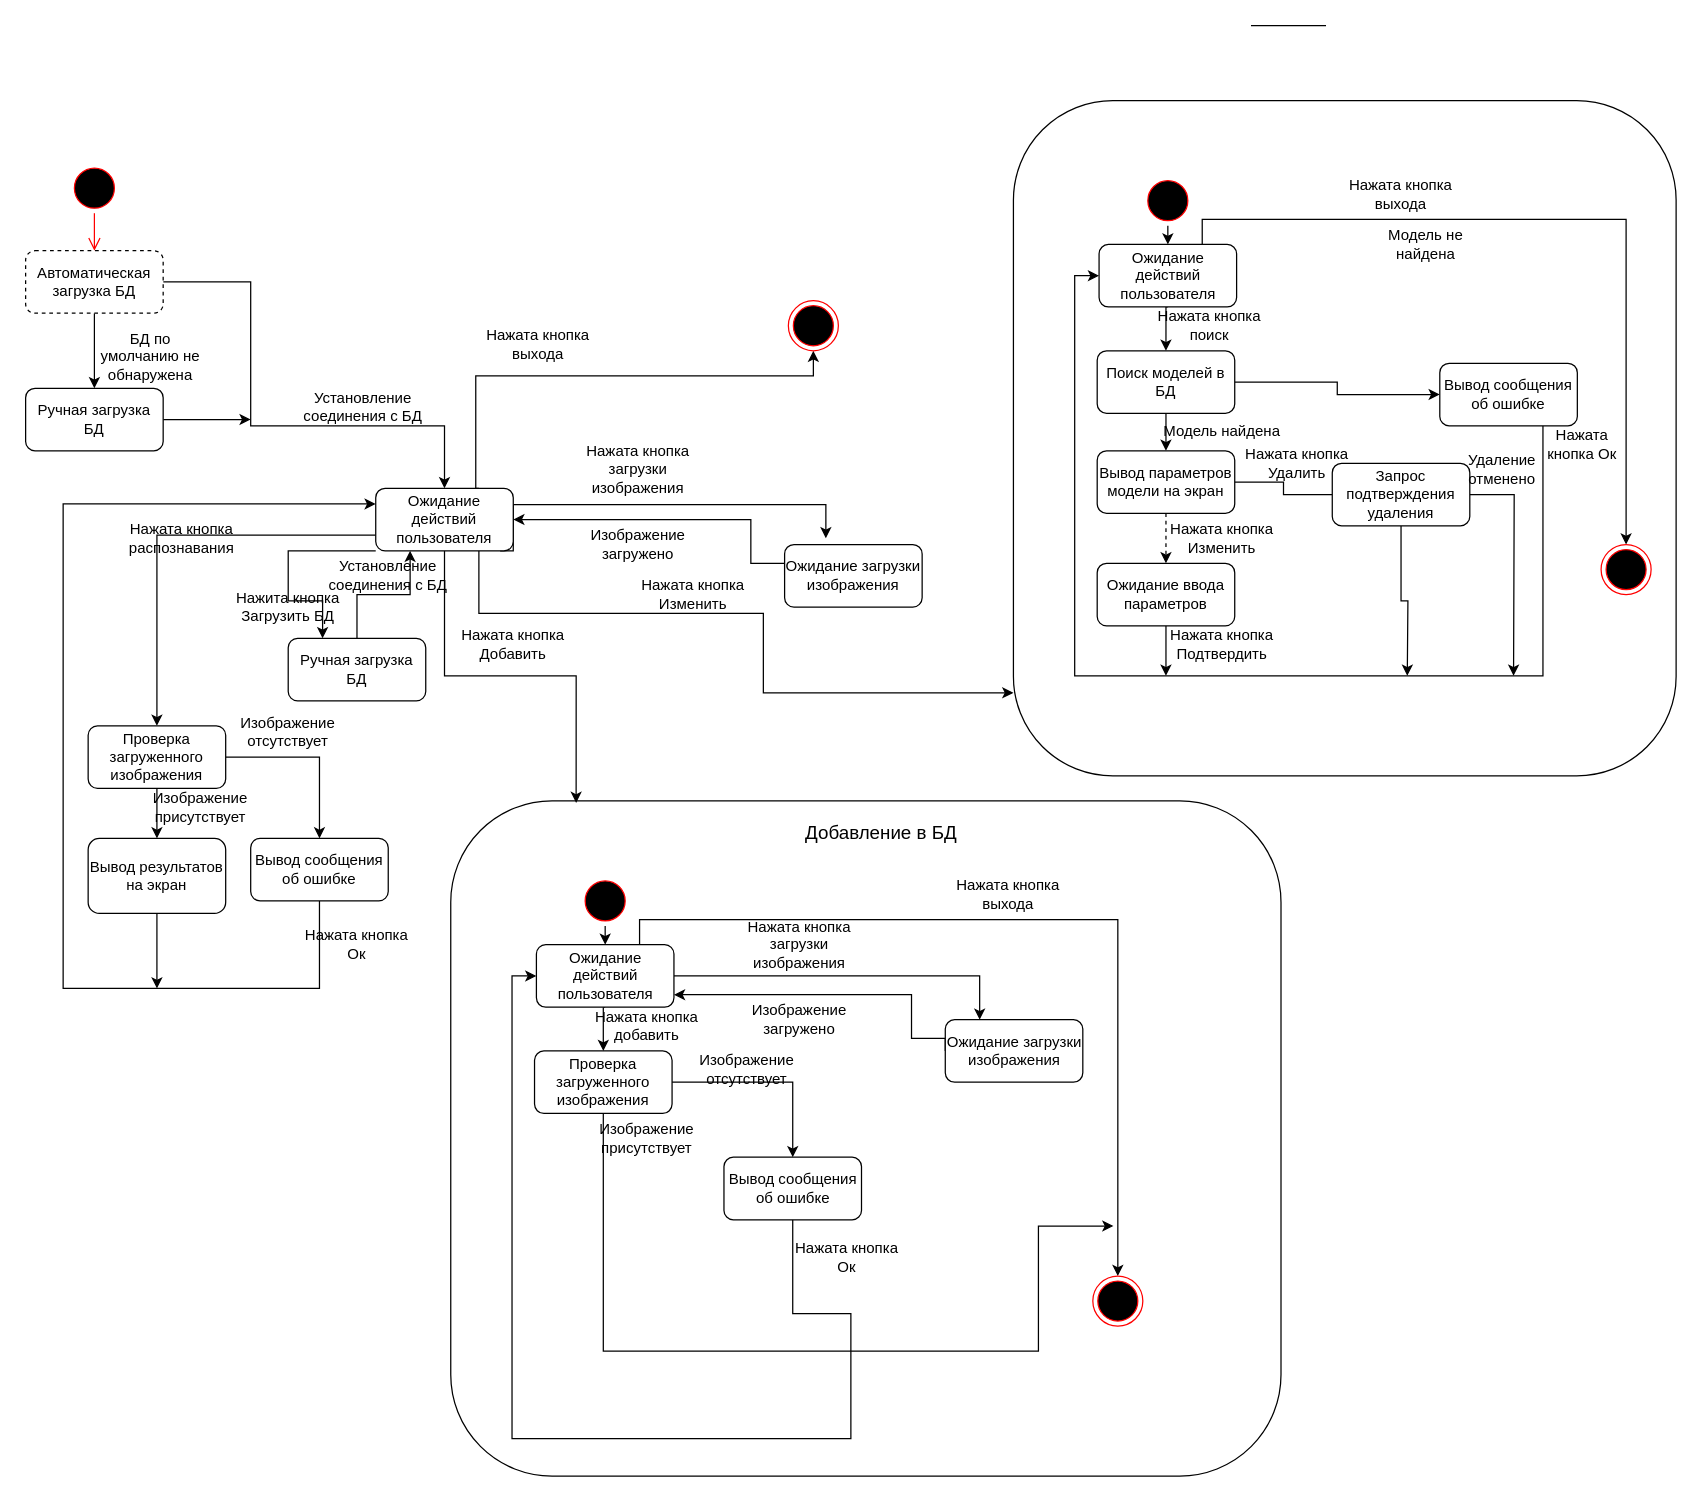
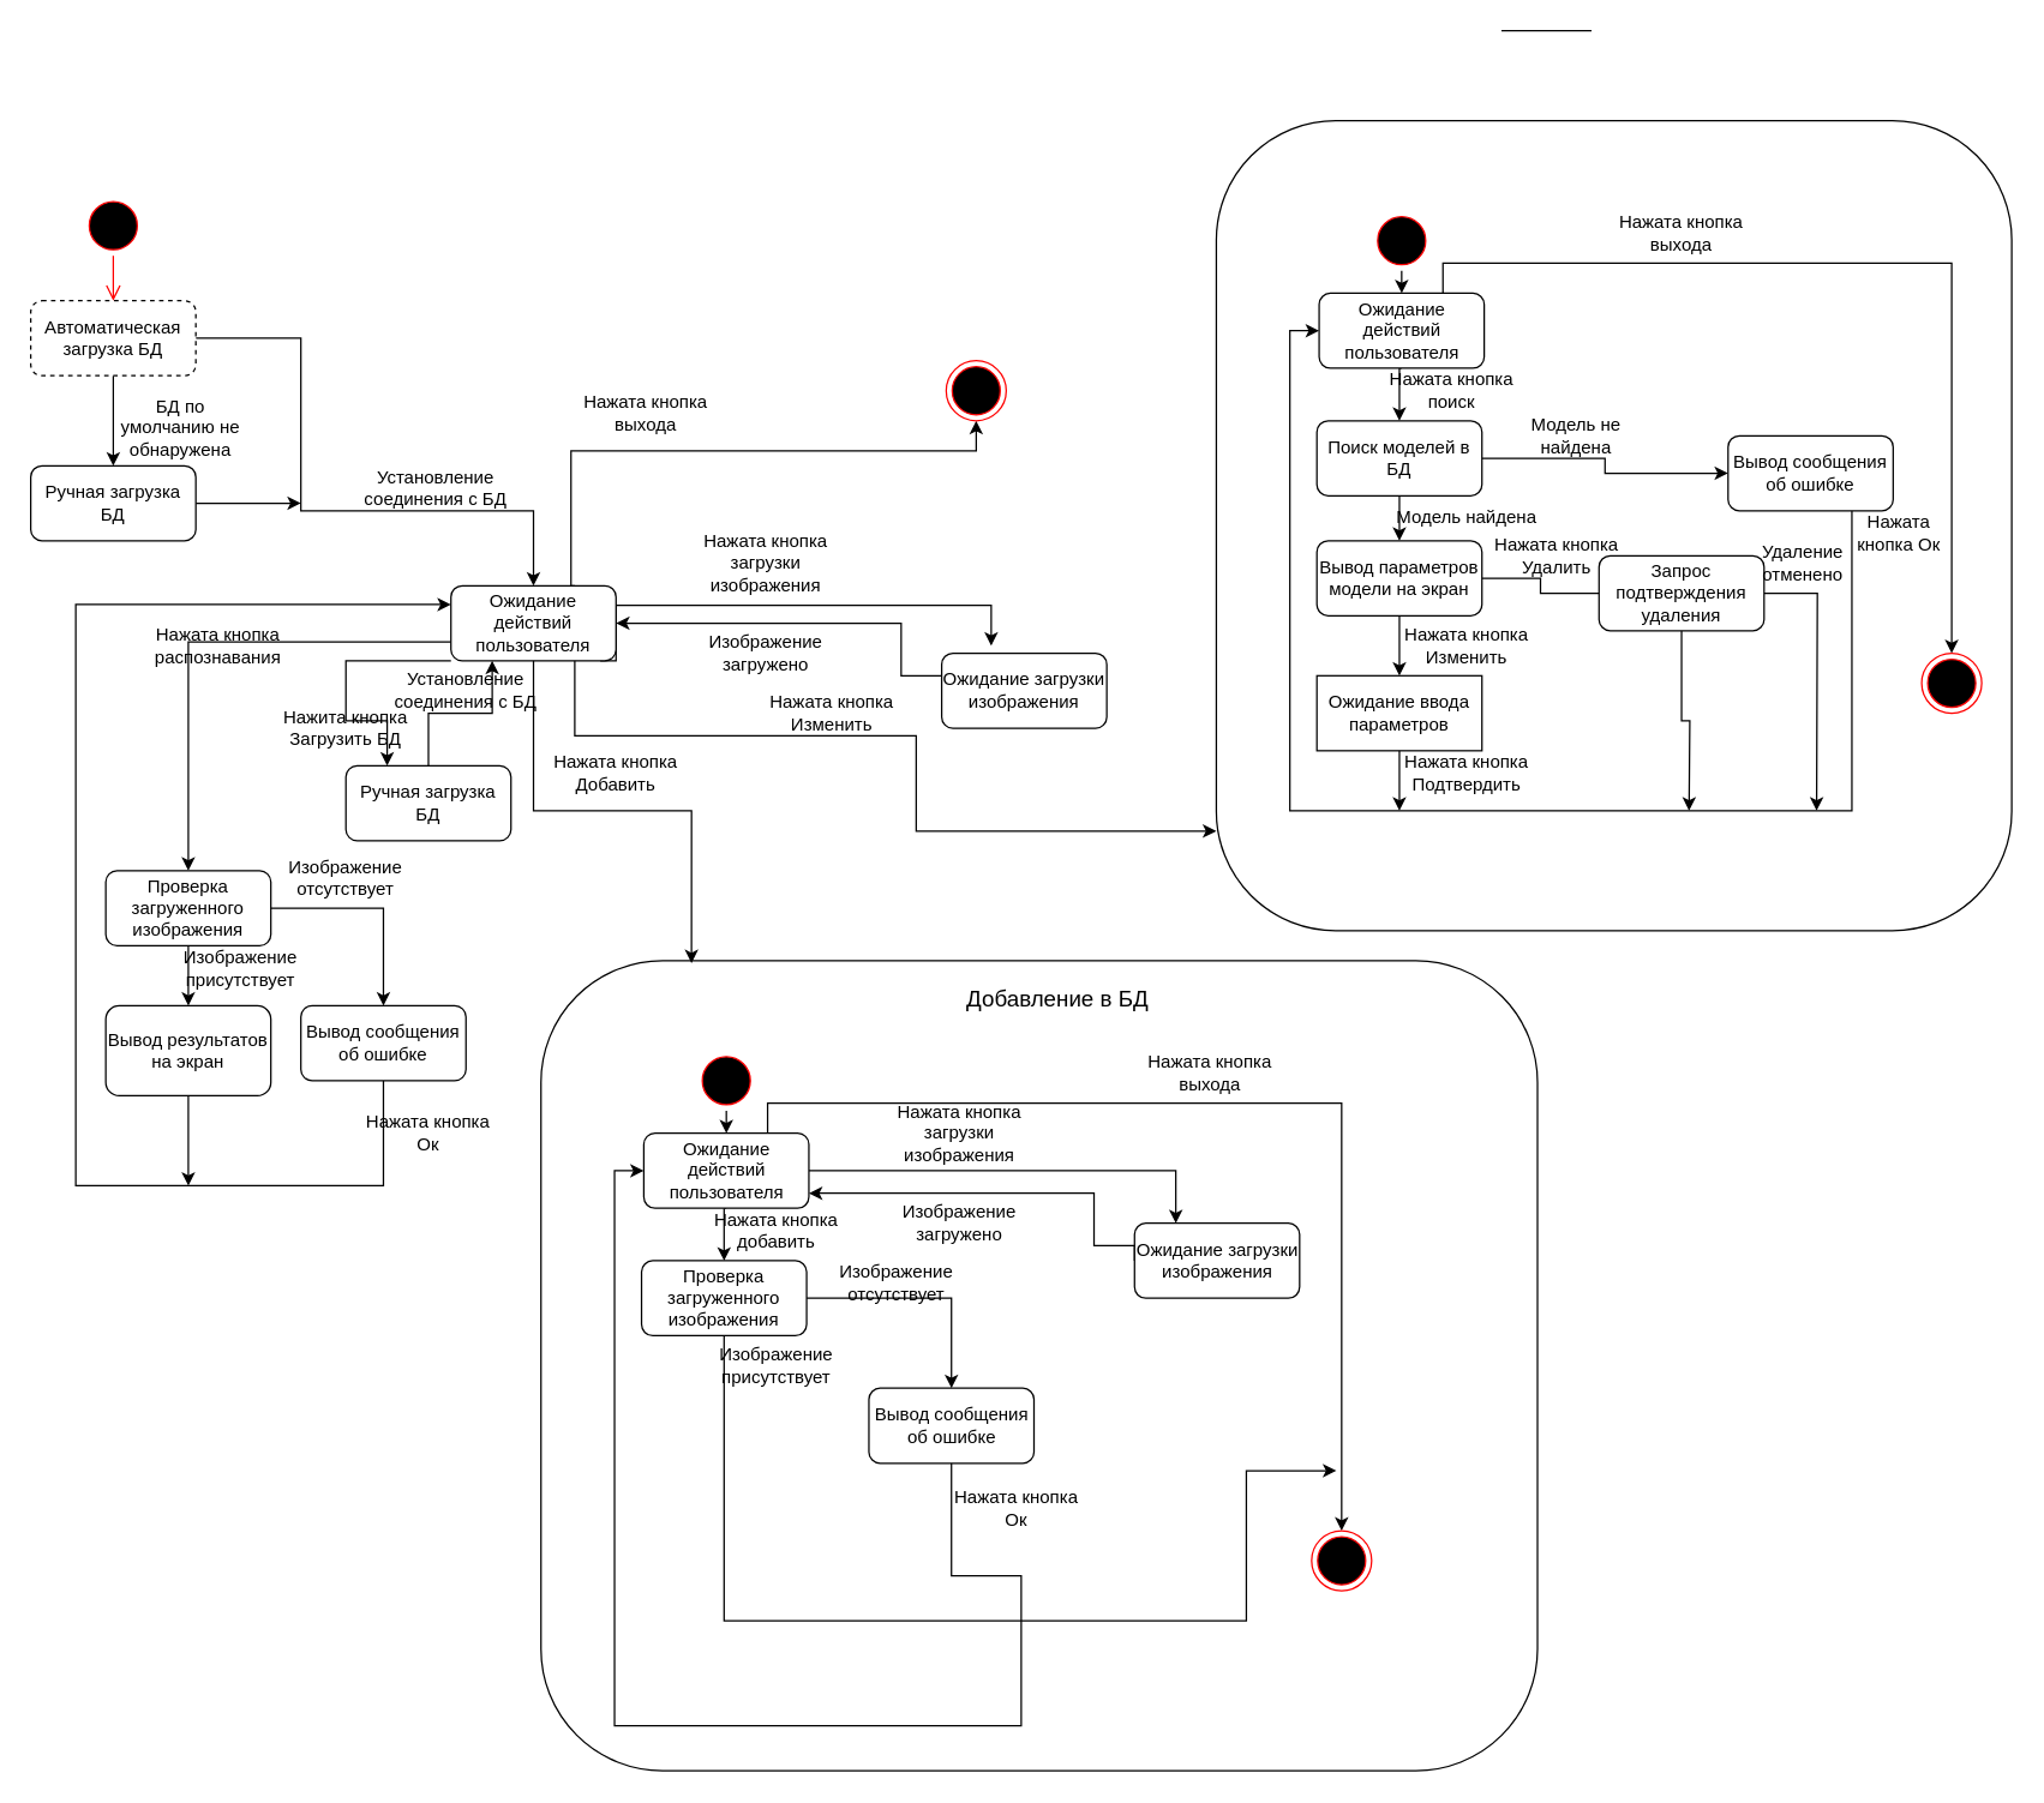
- <mxCell id="81" value="Модель не найдена" style="text;html=1;strokeColor=none;fillColor=none;align=center;verticalAlign=middle;whiteSpace=wrap;rounded=0;shadow=0;glass=0;sketch=0;" parent="1" vertex="1"><mxGeometry x="1090" y="180" width="100" height="30" as="geometry" /></mxCell>
+ <mxCell id="81" value="Модель не найдена" style="text;html=1;strokeColor=none;fillColor=none;align=center;verticalAlign=middle;whiteSpace=wrap;rounded=0;shadow=0;glass=0;sketch=0;" parent="1" vertex="1"><mxGeometry x="1000" y="275" width="100" height="30" as="geometry" /></mxCell>
- <mxCell id="71" style="edgeStyle=orthogonalEdgeStyle;rounded=0;orthogonalLoop=1;jettySize=auto;html=1;exitX=0.5;exitY=1;exitDx=0;exitDy=0;entryX=0.5;entryY=0;entryDx=0;entryDy=0;dashed=1;" parent="1" source="73" target="75" edge="1"><mxGeometry relative="1" as="geometry" /></mxCell>
+ <mxCell id="71" style="edgeStyle=orthogonalEdgeStyle;rounded=0;orthogonalLoop=1;jettySize=auto;html=1;exitX=0.5;exitY=1;exitDx=0;exitDy=0;entryX=0.5;entryY=0;entryDx=0;entryDy=0;" parent="1" source="73" target="75" edge="1"><mxGeometry relative="1" as="geometry" /></mxCell>
- <mxCell id="75" value="Ожидание ввода параметров" style="rounded=1;whiteSpace=wrap;html=1;shadow=0;glass=0;sketch=0;gradientColor=none;" parent="1" vertex="1"><mxGeometry x="877" y="450" width="110" height="50" as="geometry" /></mxCell>
+ <mxCell id="75" value="Ожидание ввода параметров" style="whiteSpace=wrap;html=1;shadow=0;glass=0;sketch=0;gradientColor=none;rounded=0;" parent="1" vertex="1"><mxGeometry x="877" y="450" width="110" height="50" as="geometry" /></mxCell>
